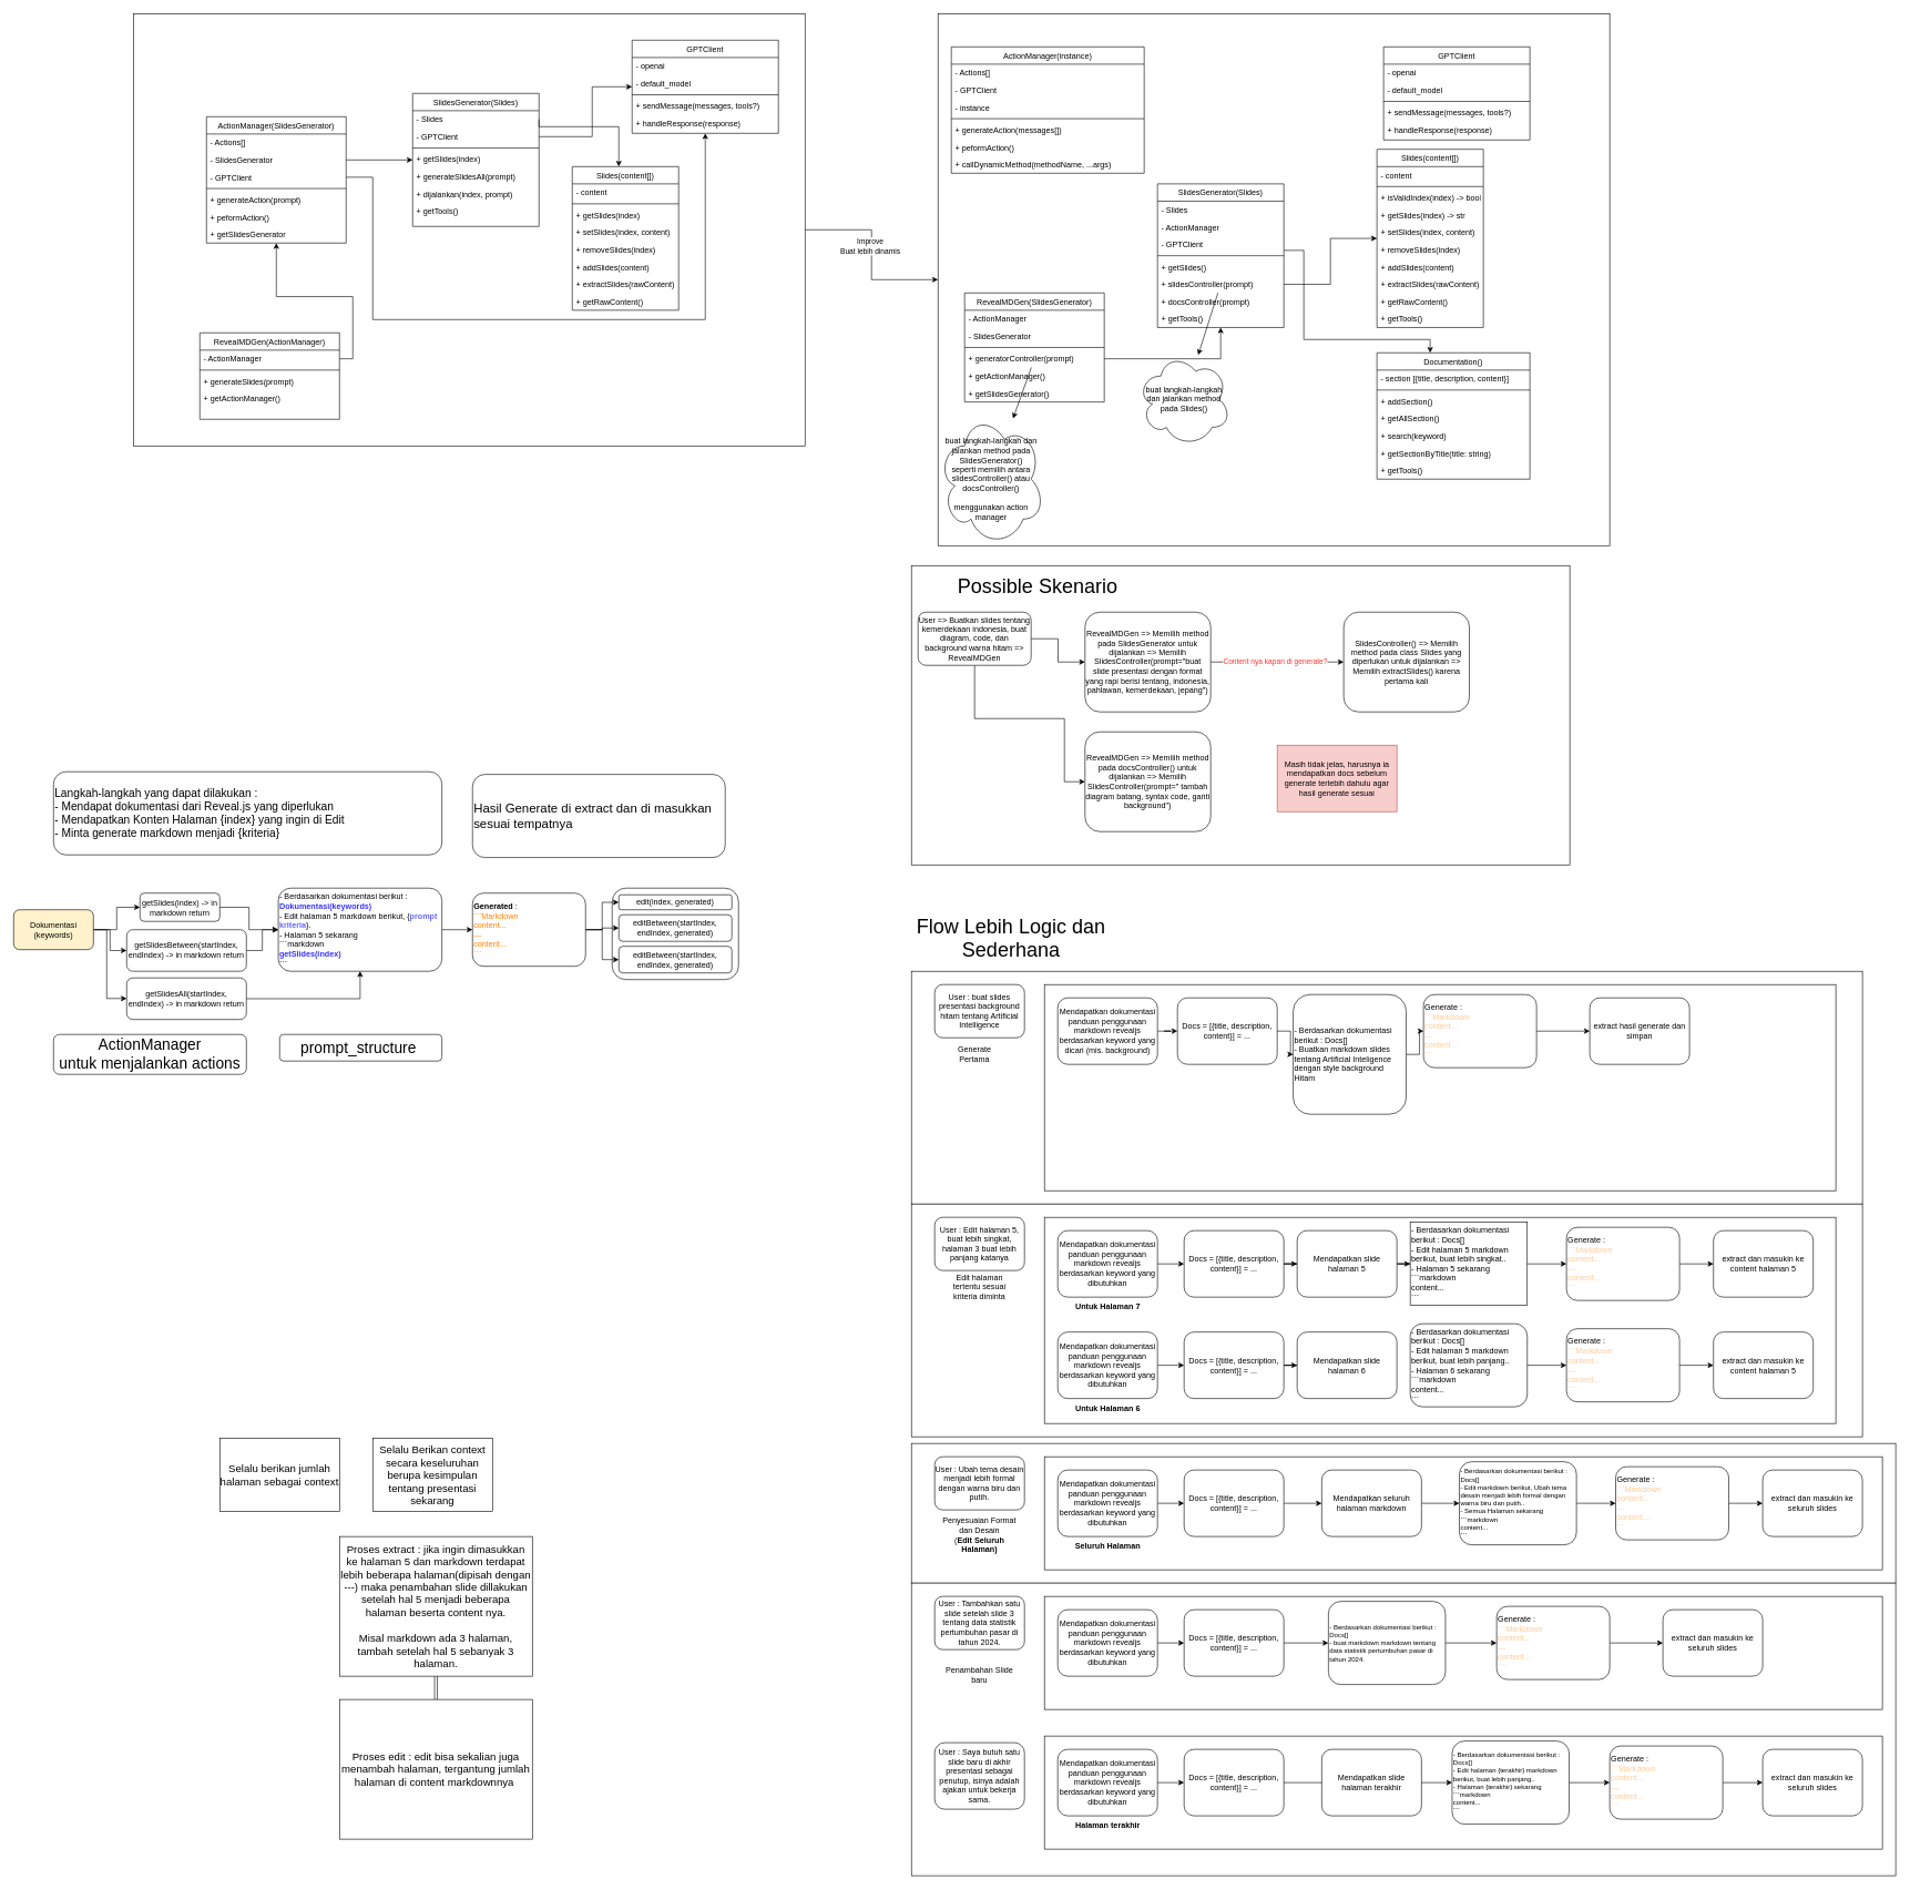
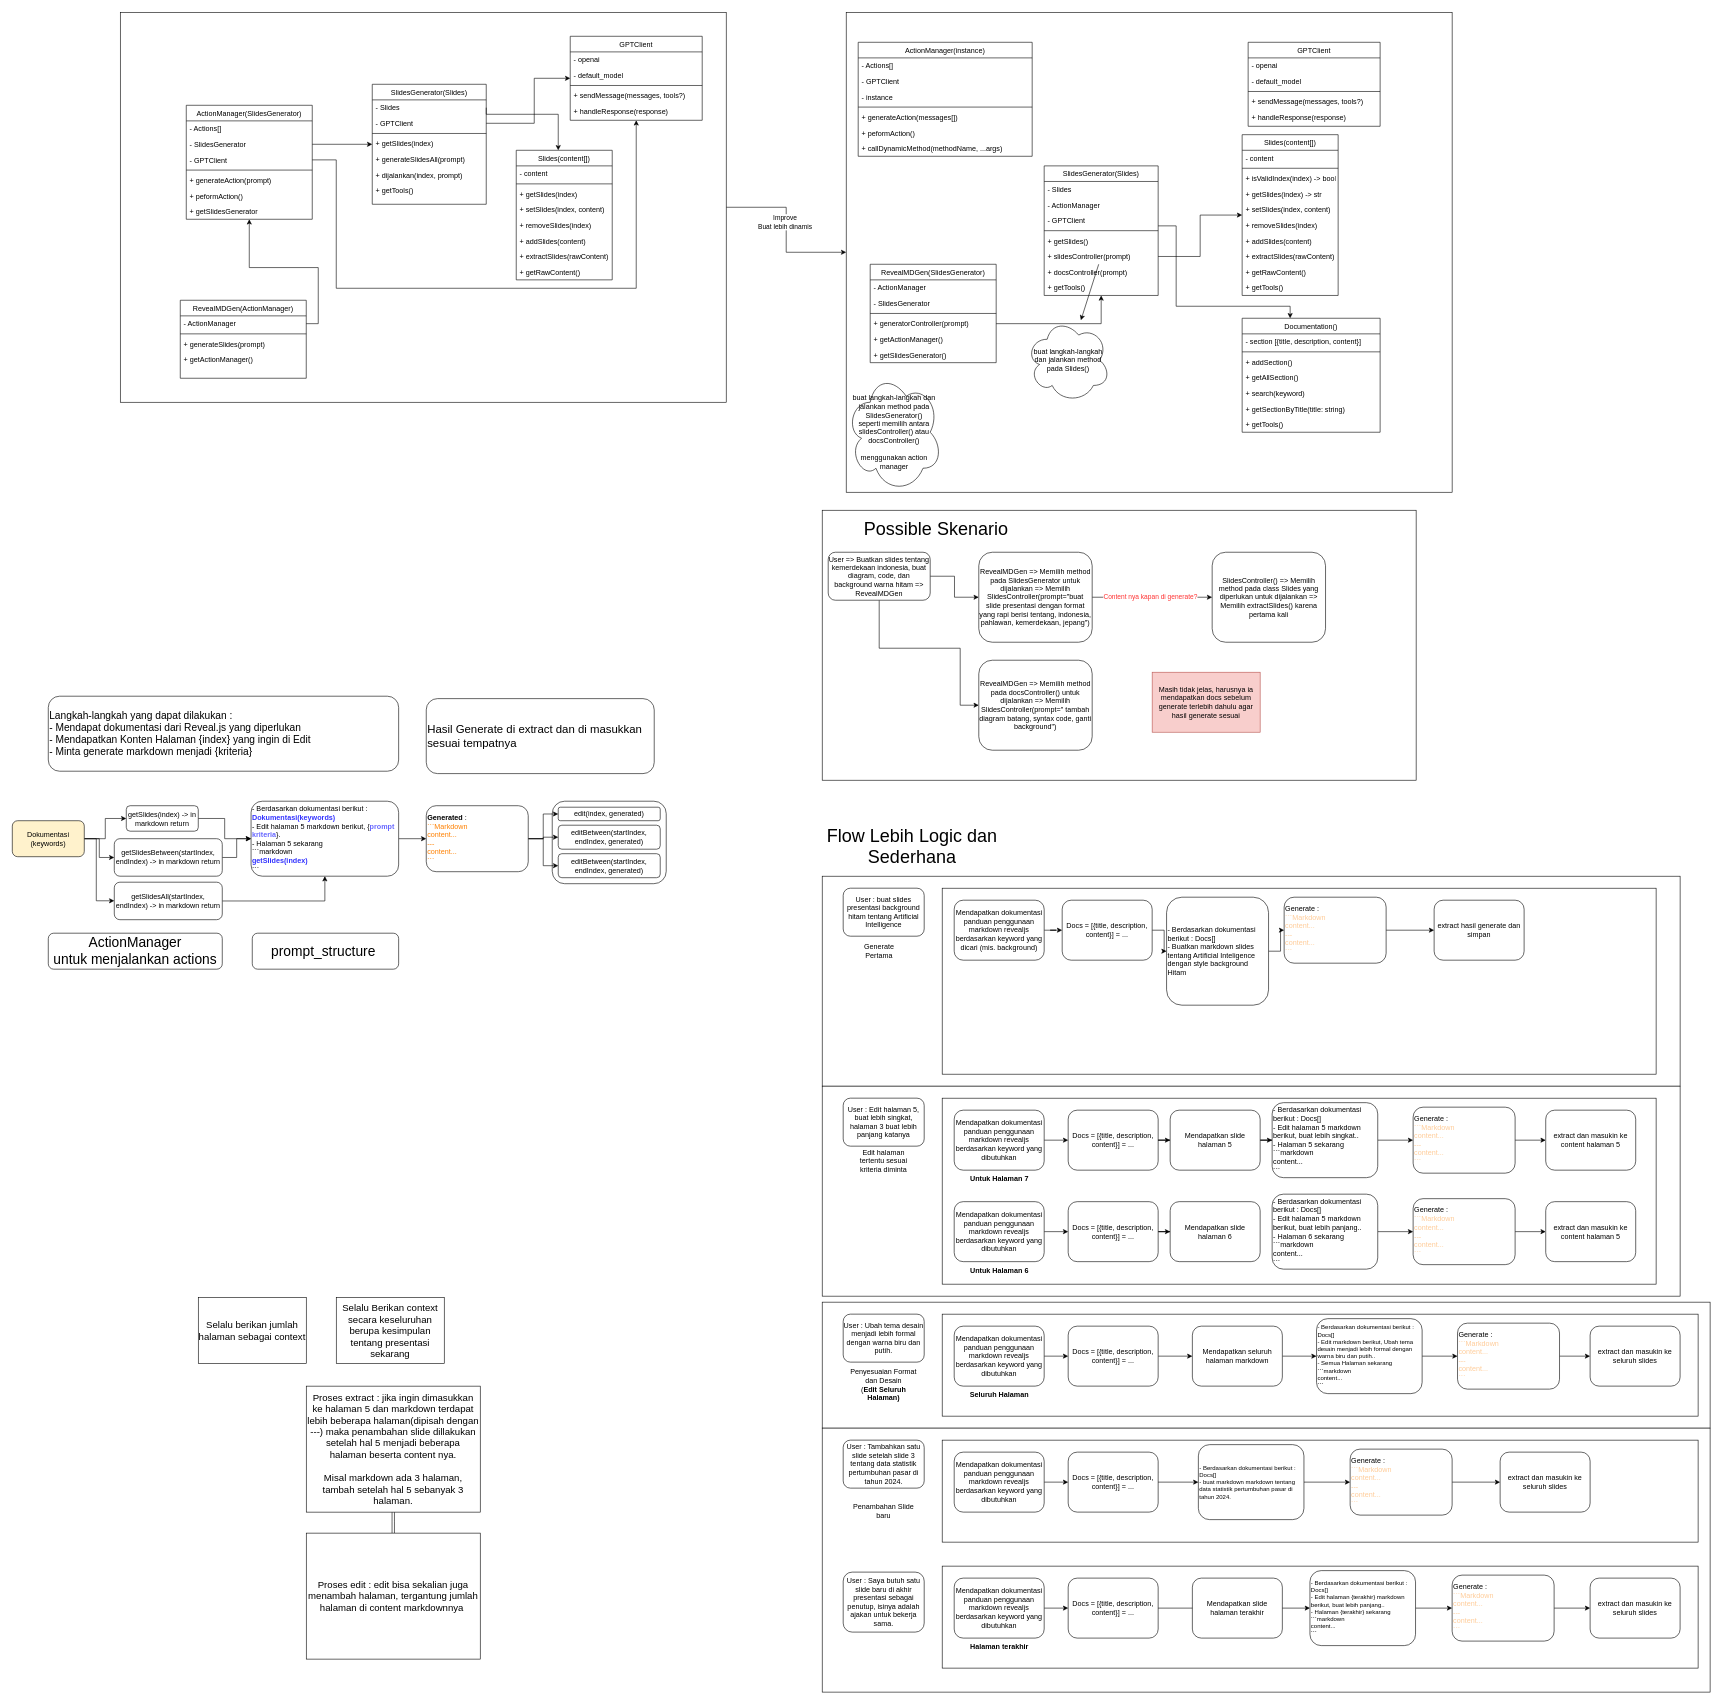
- <mxCell id="93" style="rounded=0;orthogonalLoop=1;jettySize=auto;html=1;" parent="1" source="88" target="92" edge="1"><mxGeometry relative="1" as="geometry" /></mxCell>
- <mxCell id="218" value="&lt;div&gt;prompt_structure&amp;nbsp;&lt;/div&gt;" style="rounded=1;whiteSpace=wrap;html=1;align=center;fontSize=23;" vertex="1" parent="1"><mxGeometry x="420" y="1555" width="244" height="40" as="geometry" /></mxCell>
+ <mxCell id="218" value="&lt;div&gt;prompt_structure&amp;nbsp;&lt;/div&gt;" style="rounded=1;whiteSpace=wrap;html=1;align=center;fontSize=23;" vertex="1" parent="1"><mxGeometry x="420" y="1555" width="244" height="60" as="geometry" /></mxCell>
- <mxCell id="139" value="- Berdasarkan dokumentasi berikut : Docs[]&lt;div&gt;- Edit halaman 5 markdown berikut, buat lebih singkat..&lt;br&gt;&lt;/div&gt;&lt;div&gt;- Halaman 5 sekarang&lt;/div&gt;&lt;div&gt;```markdown&lt;/div&gt;&lt;div&gt;content...&lt;/div&gt;&lt;div&gt;```&lt;/div&gt;" style="whiteSpace=wrap;html=1;align=left;rounded=0;" parent="1" vertex="1"><mxGeometry x="2120" y="1837.5" width="176" height="125" as="geometry" /></mxCell>
+ <mxCell id="139" value="- Berdasarkan dokumentasi berikut : Docs[]&lt;div&gt;- Edit halaman 5 markdown berikut, buat lebih singkat..&lt;br&gt;&lt;/div&gt;&lt;div&gt;- Halaman 5 sekarang&lt;/div&gt;&lt;div&gt;```markdown&lt;/div&gt;&lt;div&gt;content...&lt;/div&gt;&lt;div&gt;```&lt;/div&gt;" style="rounded=1;whiteSpace=wrap;html=1;align=left;" parent="1" vertex="1"><mxGeometry x="2120" y="1837.5" width="176" height="125" as="geometry" /></mxCell>
